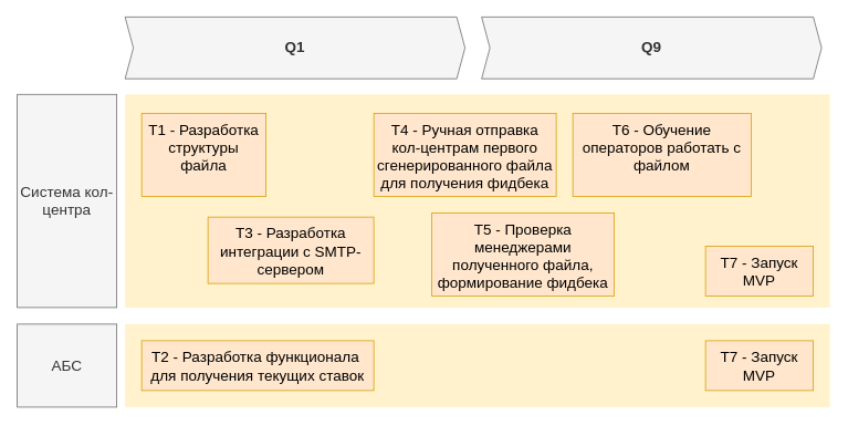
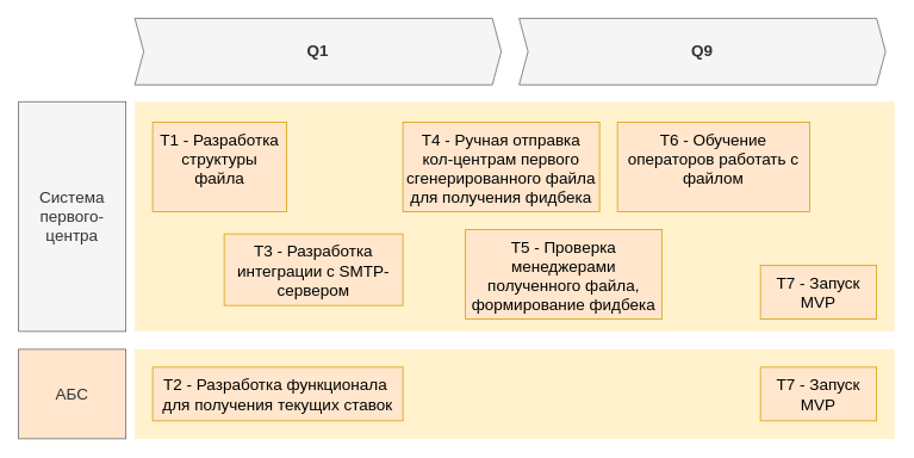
- <mxCell id="4" value="Система кол-центра" style="rounded=0;whiteSpace=wrap;html=1;fillColor=#f5f5f5;fontColor=#333333;strokeColor=#666666;fontSize=18;" parent="1" vertex="1"><mxGeometry x="20" y="113.2" width="120" height="256.8" as="geometry" /></mxCell>
+ <mxCell id="4" value="Система первого-центра" style="rounded=0;whiteSpace=wrap;html=1;fillColor=#f5f5f5;fontColor=#333333;strokeColor=#666666;fontSize=18;" parent="1" vertex="1"><mxGeometry x="20" y="113.2" width="120" height="256.8" as="geometry" /></mxCell>
- <mxCell id="5" value="АБС" style="rounded=0;whiteSpace=wrap;html=1;fillColor=#f5f5f5;fontColor=#333333;strokeColor=#666666;fontSize=18;" parent="1" vertex="1"><mxGeometry x="20" y="390" width="120" height="100" as="geometry" /></mxCell>
+ <mxCell id="5" value="АБС" style="rounded=0;whiteSpace=wrap;html=1;fillColor=#ffe6cc;fontColor=#333333;strokeColor=#666666;fontSize=18;" parent="1" vertex="1"><mxGeometry x="20" y="390" width="120" height="100" as="geometry" /></mxCell>
